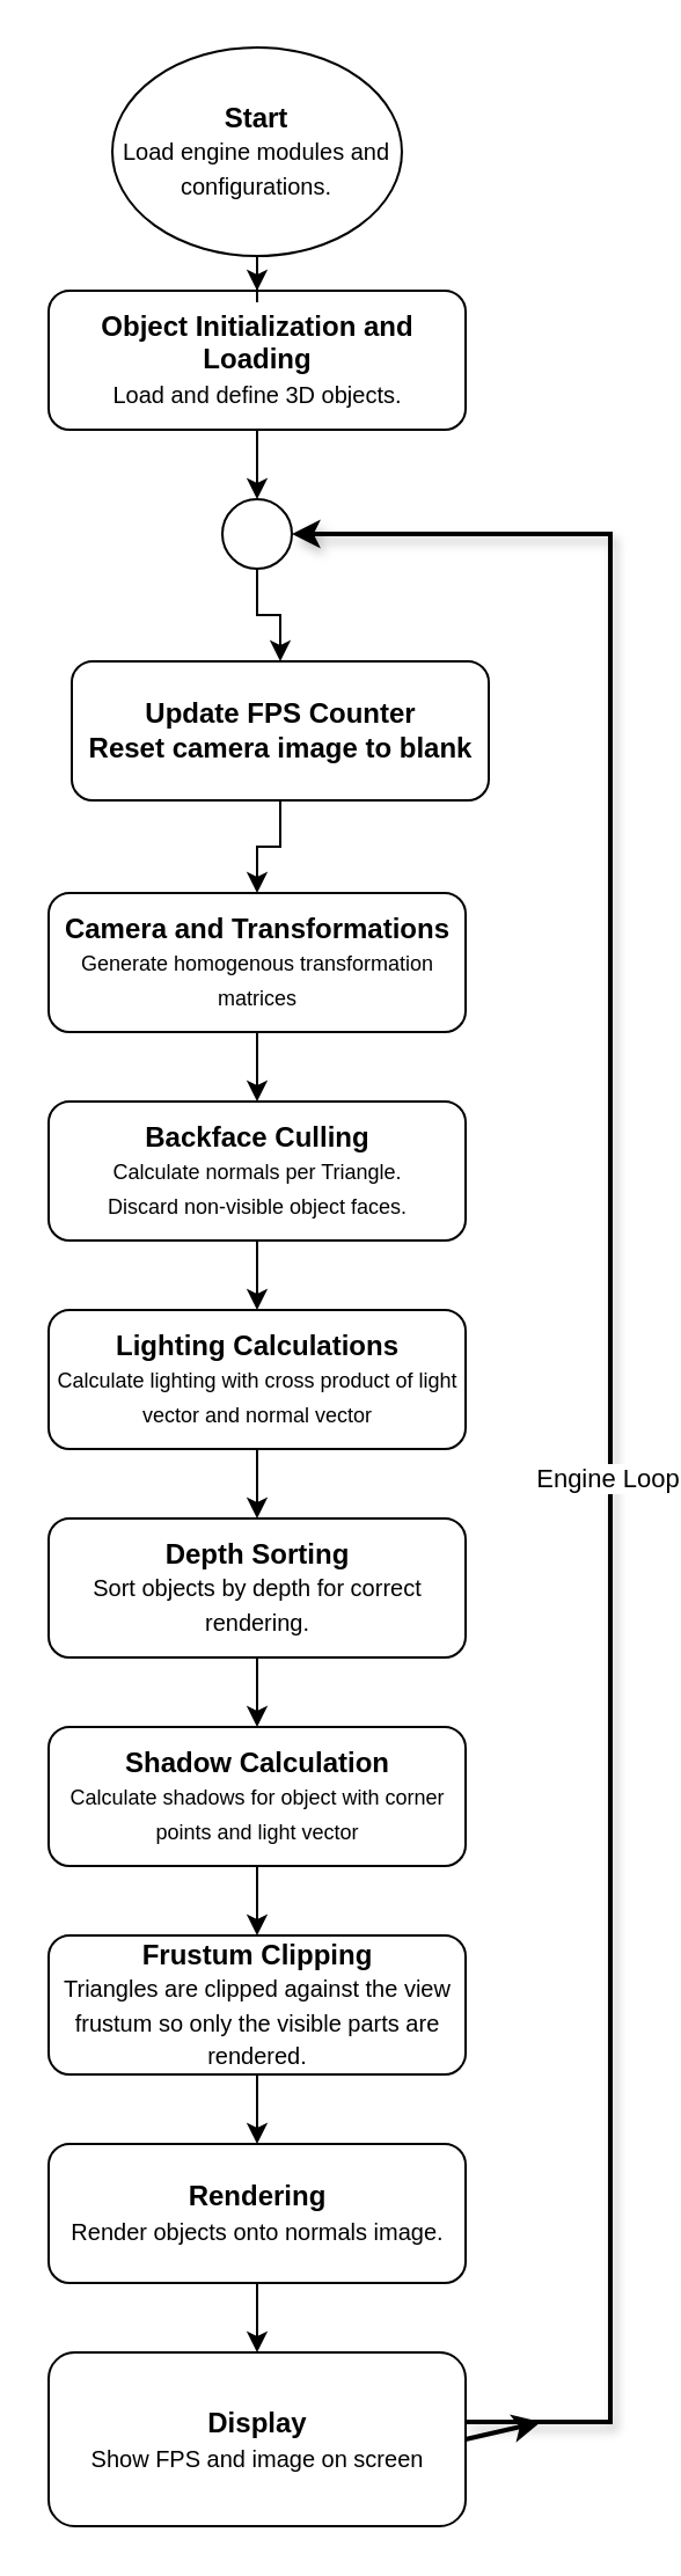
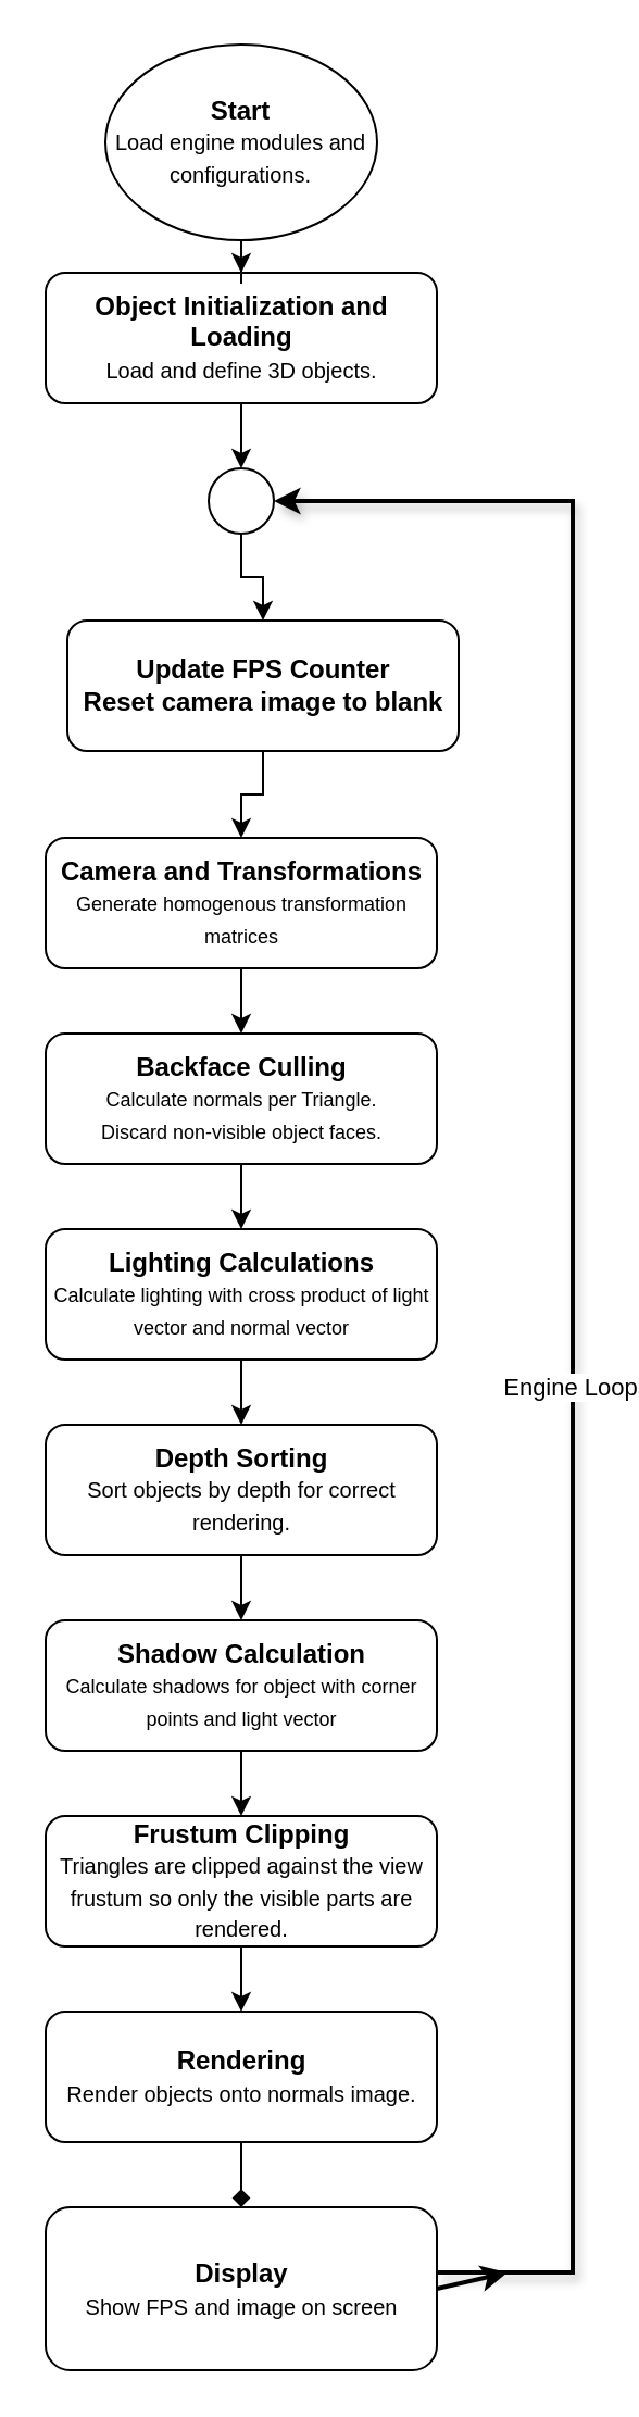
- <mxCell id="24" style="edgeStyle=orthogonalEdgeStyle;rounded=0;orthogonalLoop=1;jettySize=auto;html=1;entryX=0.5;entryY=0;entryDx=0;entryDy=0;" edge="1" parent="1" source="25" target="28"><mxGeometry relative="1" as="geometry" /></mxCell>
+ <mxCell id="24" style="edgeStyle=orthogonalEdgeStyle;rounded=0;orthogonalLoop=1;jettySize=auto;html=1;entryX=0.5;entryY=0;entryDx=0;entryDy=0;endArrow=diamond;" edge="1" parent="1" source="25" target="28"><mxGeometry relative="1" as="geometry" /></mxCell>
